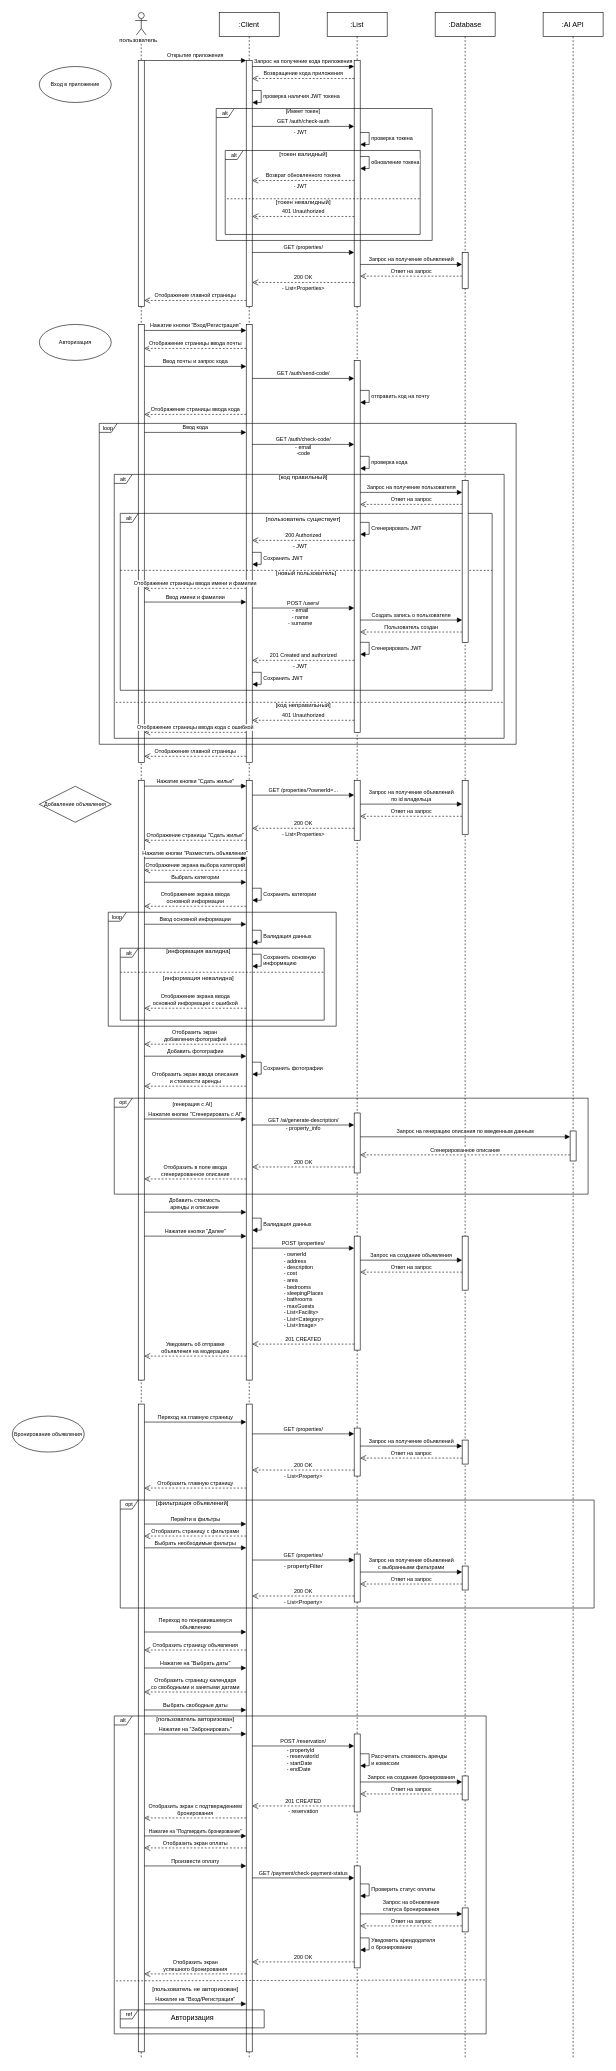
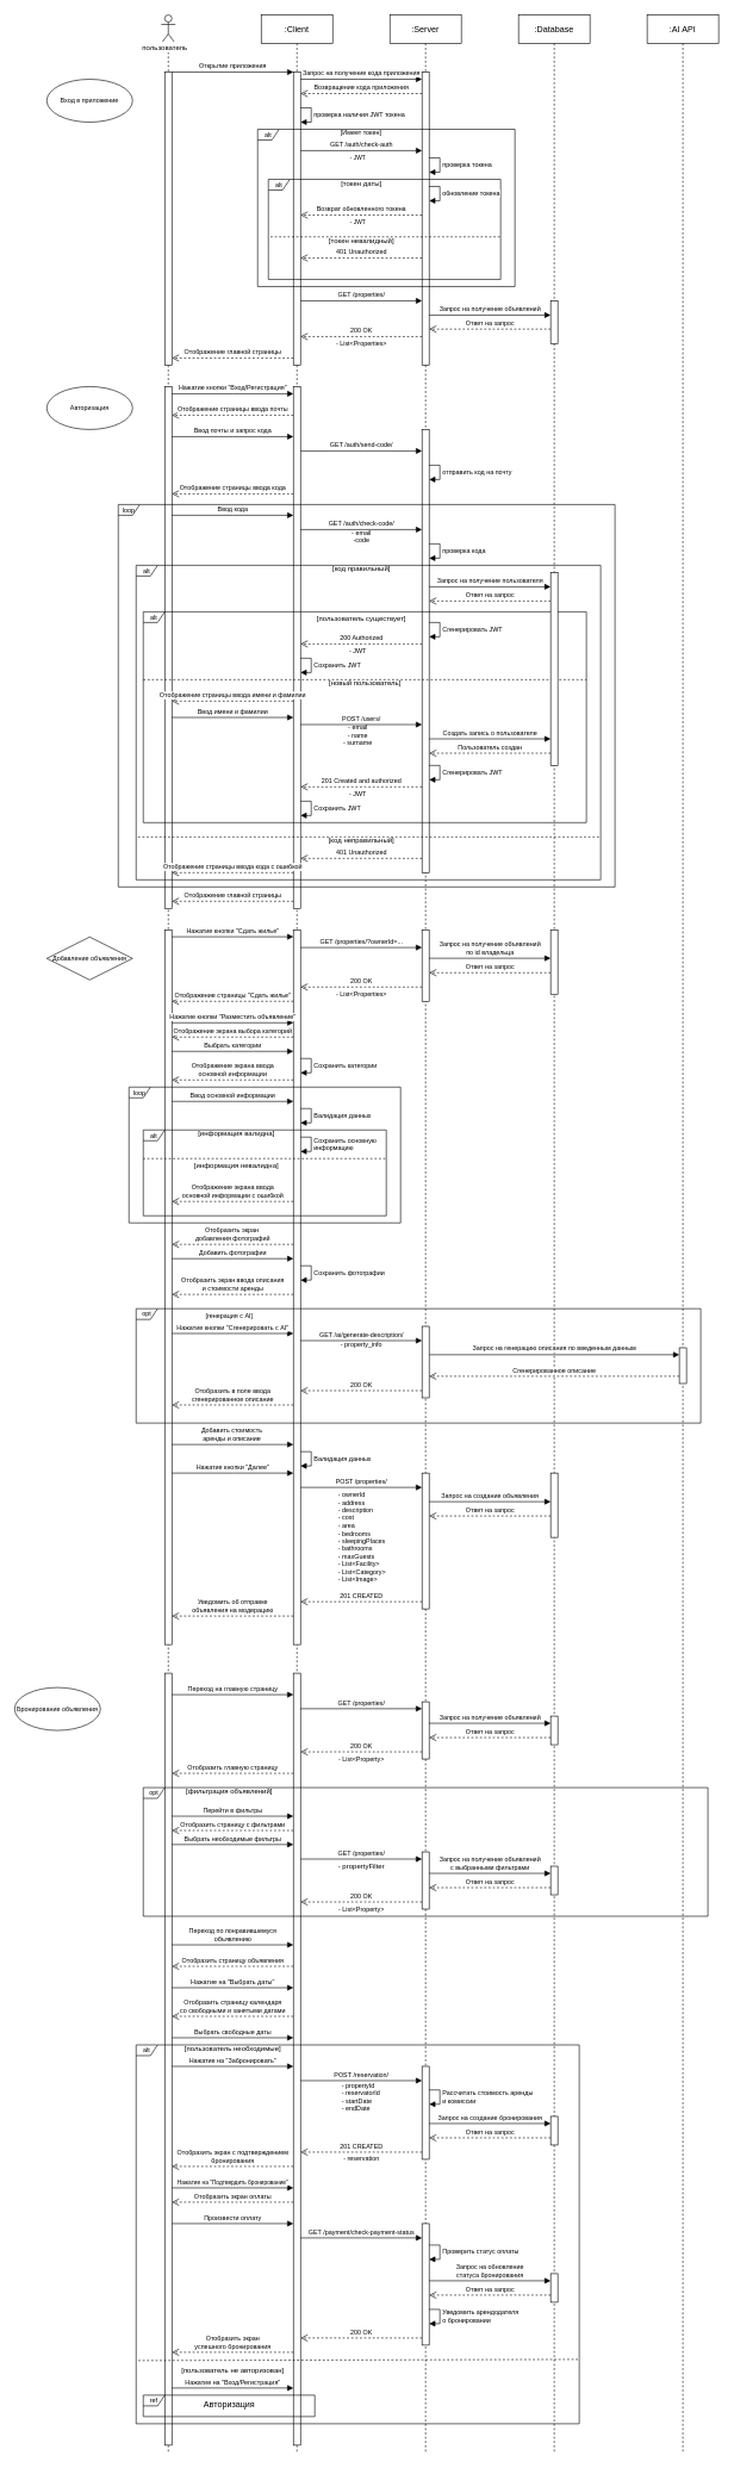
- <mxCell id="9" value=":List" style="shape=umlLifeline;perimeter=lifelinePerimeter;whiteSpace=wrap;html=1;container=0;dropTarget=0;collapsible=0;recursiveResize=0;outlineConnect=0;portConstraint=eastwest;newEdgeStyle={&quot;edgeStyle&quot;:&quot;elbowEdgeStyle&quot;,&quot;elbow&quot;:&quot;vertical&quot;,&quot;curved&quot;:0,&quot;rounded&quot;:0};" vertex="1" parent="1"><mxGeometry x="545" y="20" width="100" height="3410" as="geometry" /></mxCell>
+ <mxCell id="9" value=":Server" style="shape=umlLifeline;perimeter=lifelinePerimeter;whiteSpace=wrap;html=1;container=0;dropTarget=0;collapsible=0;recursiveResize=0;outlineConnect=0;portConstraint=eastwest;newEdgeStyle={&quot;edgeStyle&quot;:&quot;elbowEdgeStyle&quot;,&quot;elbow&quot;:&quot;vertical&quot;,&quot;curved&quot;:0,&quot;rounded&quot;:0};" vertex="1" parent="1"><mxGeometry x="545" y="20" width="100" height="3410" as="geometry" /></mxCell>
- <mxCell id="38" value="&lt;font size=&quot;1&quot;&gt;[токен валидный]&lt;/font&gt;" style="text;html=1;align=center;verticalAlign=middle;resizable=0;points=[];autosize=1;strokeColor=none;fillColor=none;" vertex="1" parent="1"><mxGeometry x="455" y="240" width="100" height="30" as="geometry" /></mxCell>
+ <mxCell id="38" value="&lt;font size=&quot;1&quot;&gt;[токен даты]&lt;/font&gt;" style="text;html=1;align=center;verticalAlign=middle;resizable=0;points=[];autosize=1;strokeColor=none;fillColor=none;" vertex="1" parent="1"><mxGeometry x="455" y="240" width="100" height="30" as="geometry" /></mxCell>
- <mxCell id="177" value="&lt;font size=&quot;1&quot;&gt;[пользователь авторизован]&lt;/font&gt;" style="text;html=1;align=center;verticalAlign=middle;resizable=0;points=[];autosize=1;strokeColor=none;fillColor=none;" vertex="1" parent="1"><mxGeometry x="250" y="2850" width="150" height="30" as="geometry" /></mxCell>
+ <mxCell id="177" value="&lt;font size=&quot;1&quot;&gt;[пользователь необходимые]&lt;/font&gt;" style="text;html=1;align=center;verticalAlign=middle;resizable=0;points=[];autosize=1;strokeColor=none;fillColor=none;" vertex="1" parent="1"><mxGeometry x="250" y="2850" width="150" height="30" as="geometry" /></mxCell>
